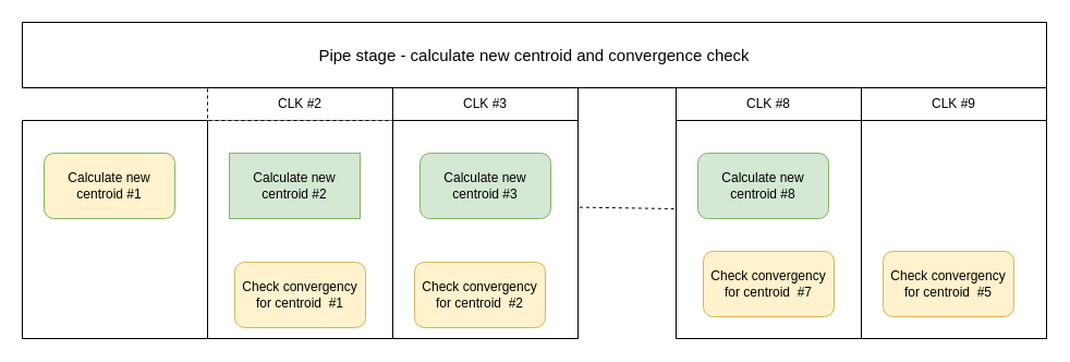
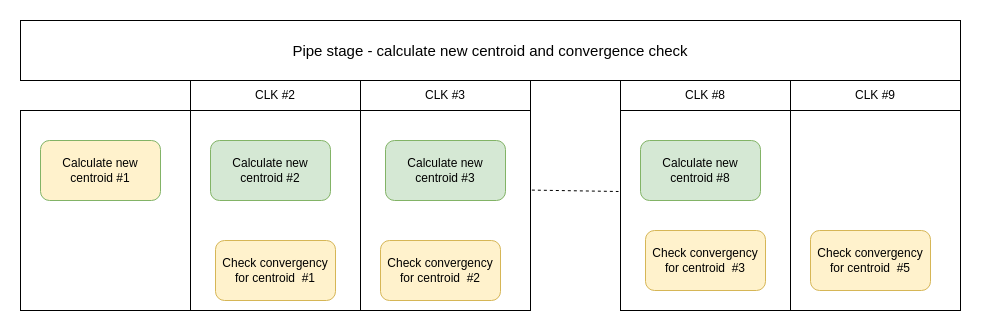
- <mxCell id="5" value="CLK #2" style="rounded=0;whiteSpace=wrap;html=1;dashed=1;" vertex="1" parent="1"><mxGeometry x="190" y="80" width="170" height="30" as="geometry" /></mxCell>
+ <mxCell id="5" value="CLK #2" style="rounded=0;whiteSpace=wrap;html=1;" vertex="1" parent="1"><mxGeometry x="190" y="80" width="170" height="30" as="geometry" /></mxCell>
- <mxCell id="13" value="Calculate new centroid #2" style="whiteSpace=wrap;html=1;fillColor=#d5e8d4;strokeColor=#82b366;rounded=0;" vertex="1" parent="1"><mxGeometry x="210" y="140" width="120" height="60" as="geometry" /></mxCell>
+ <mxCell id="13" value="Calculate new centroid #2" style="rounded=1;whiteSpace=wrap;html=1;fillColor=#d5e8d4;strokeColor=#82b366;" vertex="1" parent="1"><mxGeometry x="210" y="140" width="120" height="60" as="geometry" /></mxCell>
- <mxCell id="18" value="Check convergency for centroid&amp;nbsp; #7" style="rounded=1;whiteSpace=wrap;html=1;fillColor=#fff2cc;strokeColor=#d6b656;" vertex="1" parent="1"><mxGeometry x="645" y="230" width="120" height="60" as="geometry" /></mxCell>
+ <mxCell id="18" value="Check convergency for centroid&amp;nbsp; #3" style="rounded=1;whiteSpace=wrap;html=1;fillColor=#fff2cc;strokeColor=#d6b656;" vertex="1" parent="1"><mxGeometry x="645" y="230" width="120" height="60" as="geometry" /></mxCell>
